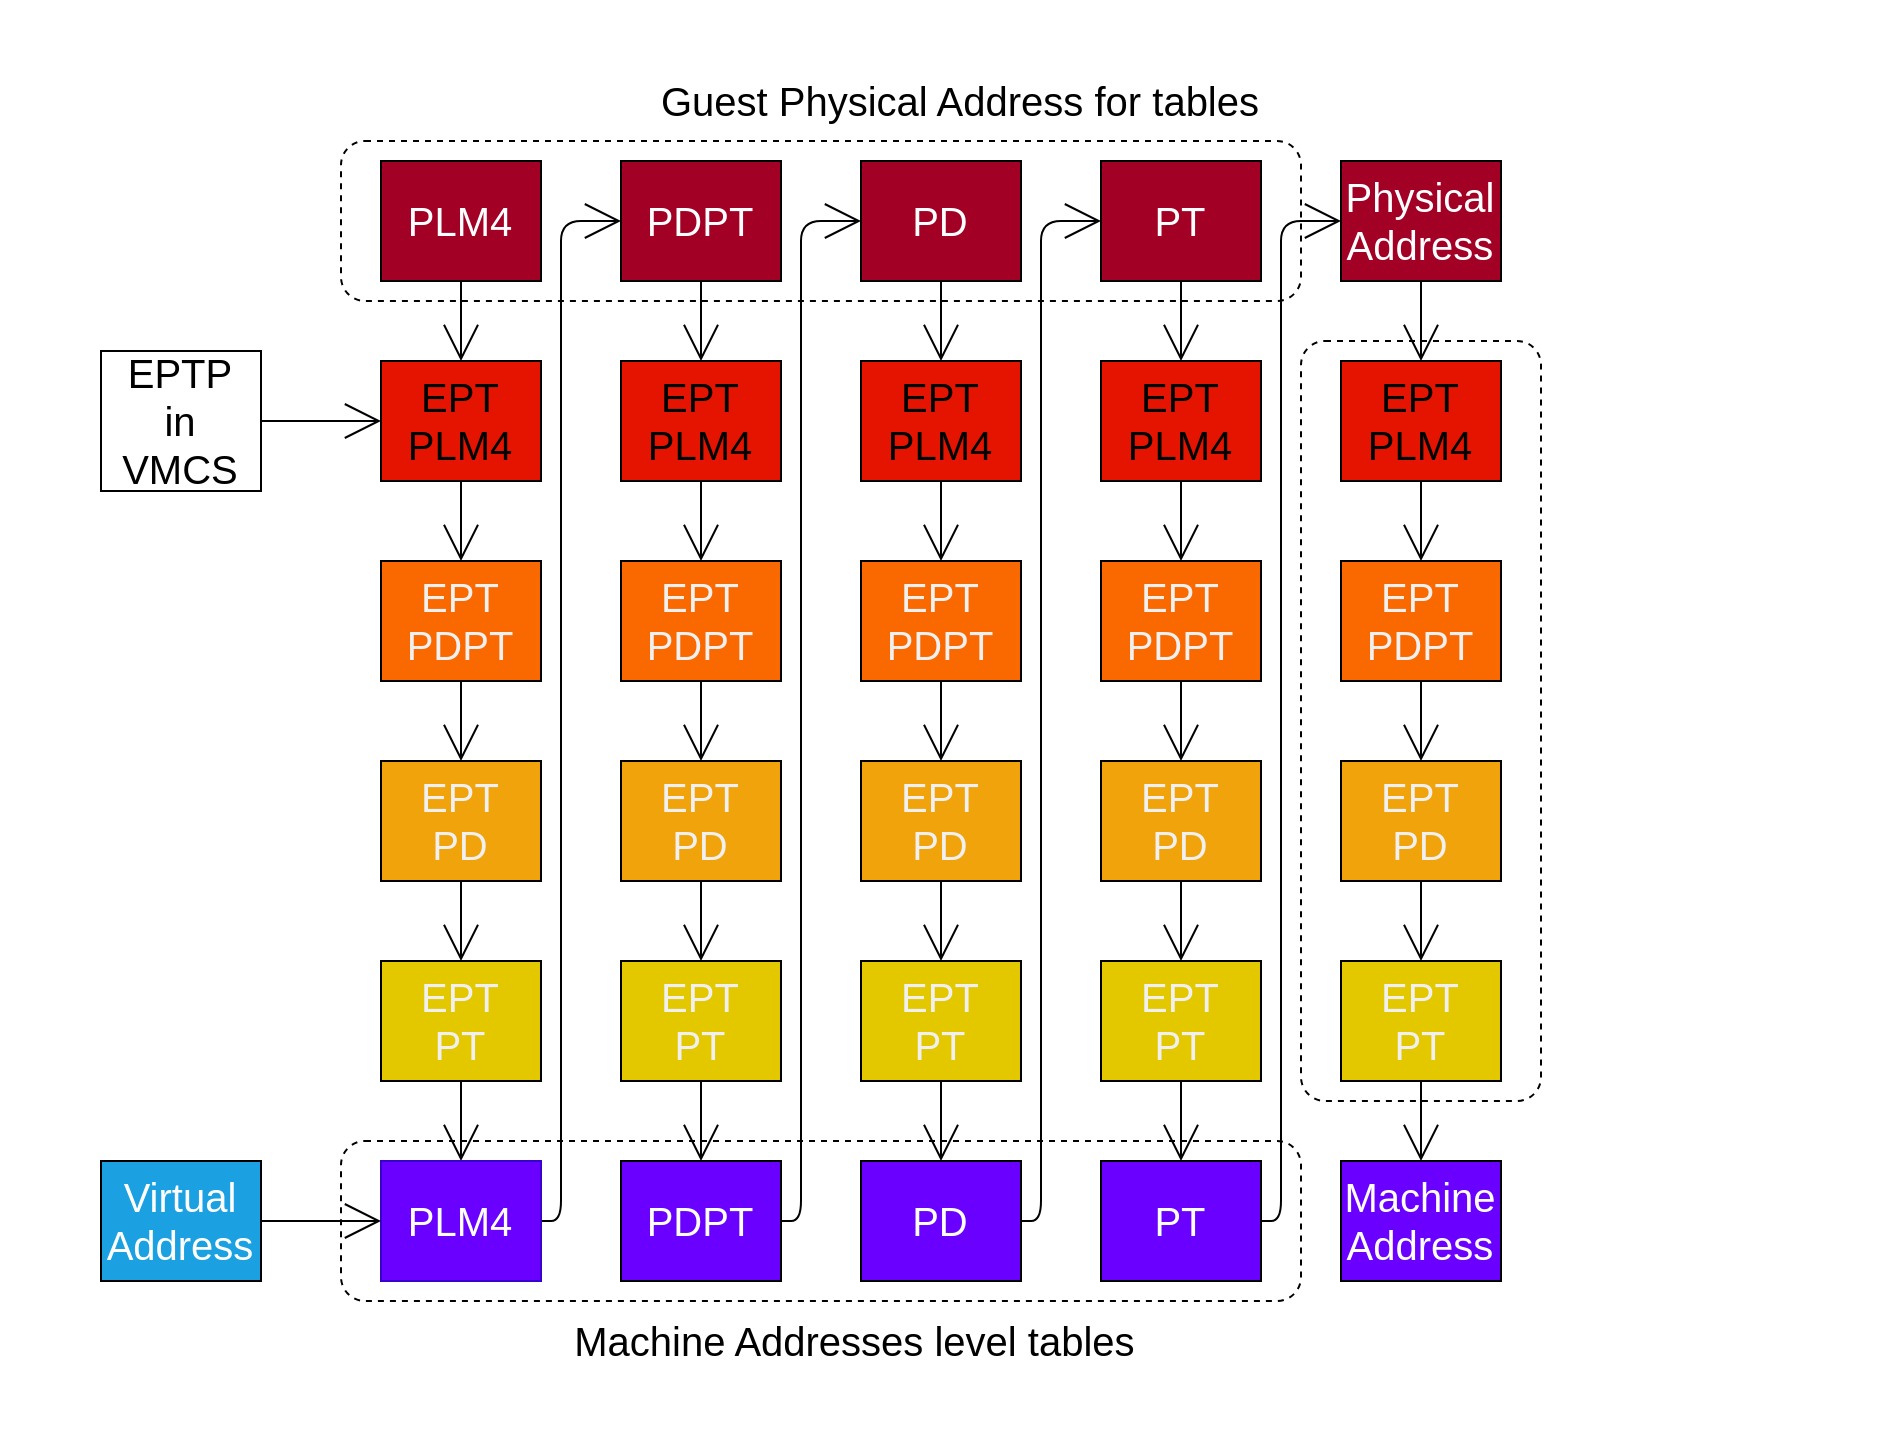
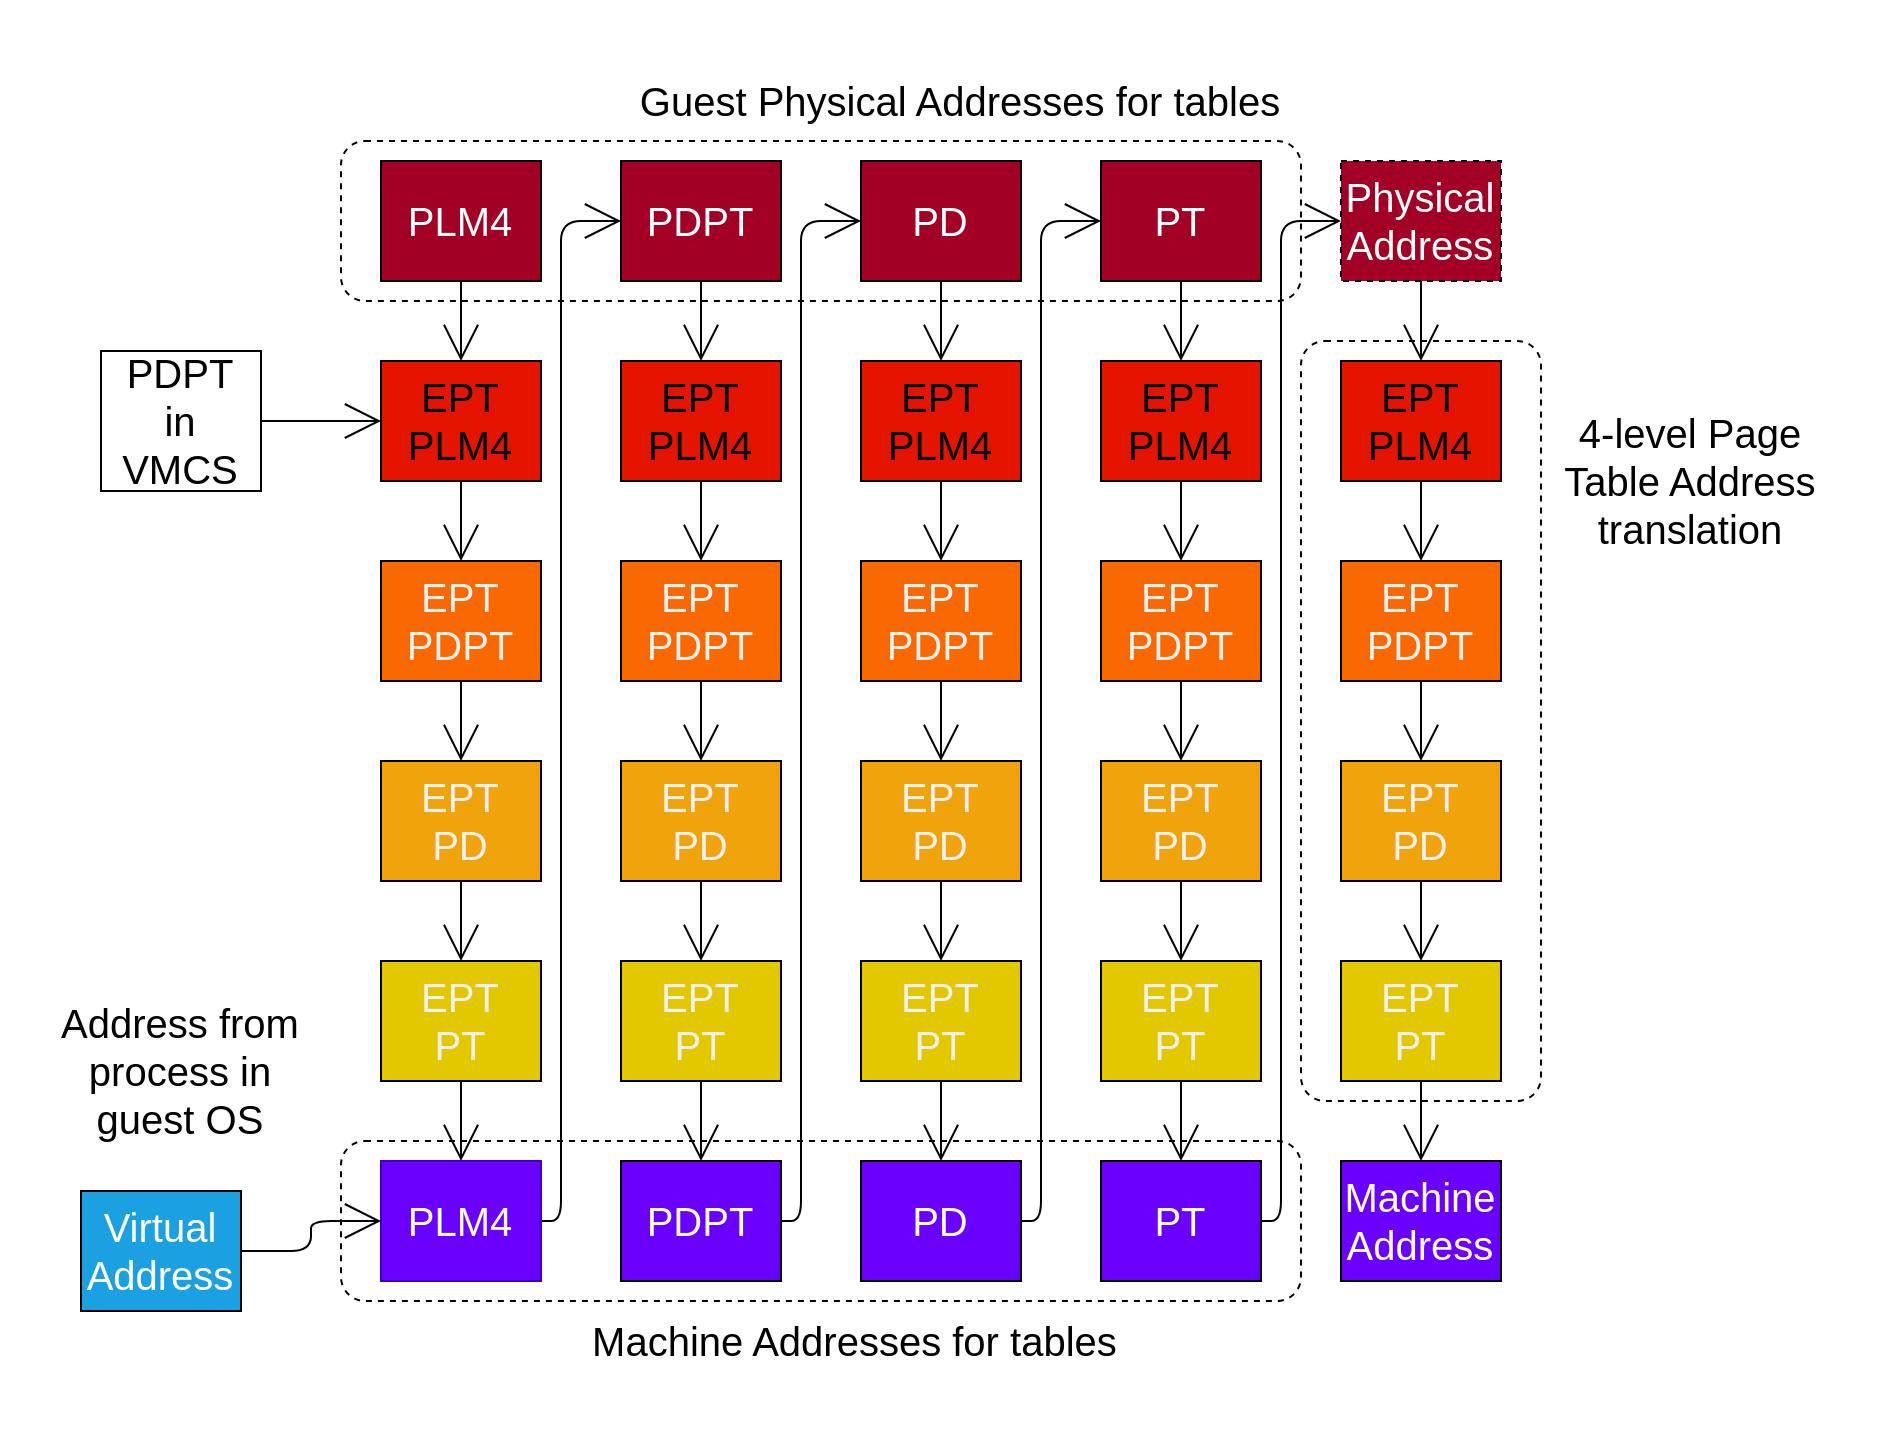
- <mxCell id="67" value="Guest Physical Address for tables" style="text;html=1;strokeColor=none;fillColor=none;align=center;verticalAlign=middle;whiteSpace=wrap;rounded=0;dashed=1;labelBackgroundColor=none;fontSize=20;fontColor=#000000;" parent="1" vertex="1"><mxGeometry x="310" y="20" width="340" height="60" as="geometry" /></mxCell>
+ <mxCell id="67" value="Guest Physical Addresses for tables" style="text;html=1;strokeColor=none;fillColor=none;align=center;verticalAlign=middle;whiteSpace=wrap;rounded=0;dashed=1;labelBackgroundColor=none;fontSize=20;fontColor=#000000;" parent="1" vertex="1"><mxGeometry x="310" y="20" width="340" height="60" as="geometry" /></mxCell>
- <mxCell id="62" value="&lt;span style=&quot;font-family: &amp;#34;helvetica&amp;#34; ; font-size: 20px ; font-style: normal ; font-weight: 400 ; letter-spacing: normal ; text-indent: 0px ; text-transform: none ; word-spacing: 0px ; display: inline ; float: none&quot;&gt;Physical&lt;br&gt;Address&lt;br&gt;&lt;/span&gt;" style="rounded=0;whiteSpace=wrap;html=1;fontSize=20;align=center;fillColor=#a20025;fontColor=#ffffff;strokeColor=#000000;" parent="1" vertex="1"><mxGeometry x="670" y="80" width="80" height="60" as="geometry" /></mxCell>
+ <mxCell id="62" value="&lt;span style=&quot;font-family: &amp;#34;helvetica&amp;#34; ; font-size: 20px ; font-style: normal ; font-weight: 400 ; letter-spacing: normal ; text-indent: 0px ; text-transform: none ; word-spacing: 0px ; display: inline ; float: none&quot;&gt;Physical&lt;br&gt;Address&lt;br&gt;&lt;/span&gt;" style="rounded=0;whiteSpace=wrap;html=1;fontSize=20;align=center;fillColor=#a20025;fontColor=#ffffff;strokeColor=#000000;dashed=1;" parent="1" vertex="1"><mxGeometry x="670" y="80" width="80" height="60" as="geometry" /></mxCell>
- <mxCell id="66" value="&lt;span style=&quot;font-family: &amp;#34;helvetica&amp;#34; ; font-size: 20px ; font-style: normal ; font-weight: 400 ; letter-spacing: normal ; text-indent: 0px ; text-transform: none ; word-spacing: 0px ; display: inline ; float: none&quot;&gt;EPTP&lt;br&gt;in VMCS&lt;br&gt;&lt;/span&gt;" style="rounded=0;whiteSpace=wrap;html=1;fontSize=20;align=center;strokeColor=#000000;" parent="1" vertex="1"><mxGeometry x="50" y="175" width="80" height="70" as="geometry" /></mxCell>
+ <mxCell id="66" value="&lt;span style=&quot;font-family: &amp;#34;helvetica&amp;#34; ; font-size: 20px ; font-style: normal ; font-weight: 400 ; letter-spacing: normal ; text-indent: 0px ; text-transform: none ; word-spacing: 0px ; display: inline ; float: none&quot;&gt;PDPT&lt;br&gt;in VMCS&lt;br&gt;&lt;/span&gt;" style="rounded=0;whiteSpace=wrap;html=1;fontSize=20;align=center;strokeColor=#000000;" parent="1" vertex="1"><mxGeometry x="50" y="175" width="80" height="70" as="geometry" /></mxCell>
+ <mxCell id="71" value="4-level Page Table Address translation" style="text;html=1;strokeColor=none;align=center;verticalAlign=middle;whiteSpace=wrap;rounded=0;dashed=1;labelBackgroundColor=none;fontSize=20;fontColor=#000000;" parent="1" vertex="1"><mxGeometry x="770" y="210" width="150" height="60" as="geometry" /></mxCell>
+ <mxCell id="69" value="Address from process in guest OS" style="text;html=1;strokeColor=none;fillColor=none;align=center;verticalAlign=middle;whiteSpace=wrap;rounded=0;dashed=1;labelBackgroundColor=none;fontSize=20;fontColor=#000000;" parent="1" vertex="1"><mxGeometry x="20" y="500" width="140" height="70" as="geometry" /></mxCell>
- <mxCell id="64" value="&lt;span style=&quot;font-family: &amp;#34;helvetica&amp;#34; ; font-size: 20px ; font-style: normal ; font-weight: 400 ; letter-spacing: normal ; text-indent: 0px ; text-transform: none ; word-spacing: 0px ; display: inline ; float: none&quot;&gt;Virtual&lt;br&gt;Address&lt;br&gt;&lt;/span&gt;" style="rounded=0;whiteSpace=wrap;html=1;fontSize=20;align=center;fillColor=#1ba1e2;fontColor=#ffffff;strokeColor=#000000;" parent="1" vertex="1"><mxGeometry x="50" y="580" width="80" height="60" as="geometry" /></mxCell>
+ <mxCell id="64" value="&lt;span style=&quot;font-family: &amp;#34;helvetica&amp;#34; ; font-size: 20px ; font-style: normal ; font-weight: 400 ; letter-spacing: normal ; text-indent: 0px ; text-transform: none ; word-spacing: 0px ; display: inline ; float: none&quot;&gt;Virtual&lt;br&gt;Address&lt;br&gt;&lt;/span&gt;" style="rounded=0;whiteSpace=wrap;html=1;fontSize=20;align=center;fillColor=#1ba1e2;fontColor=#ffffff;strokeColor=#000000;" parent="1" vertex="1"><mxGeometry x="40" y="595" width="80" height="60" as="geometry" /></mxCell>
- <mxCell id="68" value="Machine Addresses level tables&amp;nbsp;" style="text;html=1;strokeColor=none;fillColor=none;align=center;verticalAlign=middle;whiteSpace=wrap;rounded=0;dashed=1;labelBackgroundColor=none;fontSize=20;fontColor=#000000;" parent="1" vertex="1"><mxGeometry x="250" y="640" width="360" height="60" as="geometry" /></mxCell>
+ <mxCell id="68" value="Machine Addresses for tables&amp;nbsp;" style="text;html=1;strokeColor=none;fillColor=none;align=center;verticalAlign=middle;whiteSpace=wrap;rounded=0;dashed=1;labelBackgroundColor=none;fontSize=20;fontColor=#000000;" parent="1" vertex="1"><mxGeometry x="250" y="640" width="360" height="60" as="geometry" /></mxCell>
